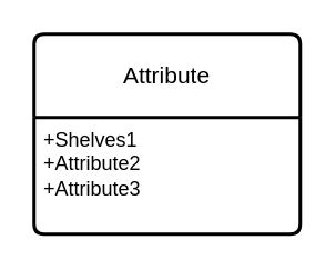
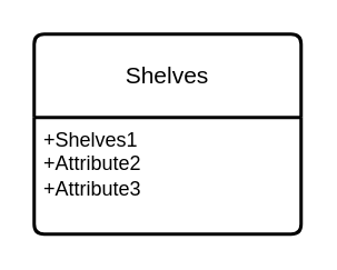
- <mxCell id="2" value="Attribute" style="swimlane;childLayout=stackLayout;horizontal=1;startSize=50;horizontalStack=0;rounded=1;fontSize=14;fontStyle=0;strokeWidth=2;resizeParent=0;resizeLast=1;shadow=0;dashed=0;align=center;arcSize=4;whiteSpace=wrap;html=1;" vertex="1" parent="1"><mxGeometry x="20" y="20" width="160" height="120" as="geometry" /></mxCell>
+ <mxCell id="2" value="Shelves" style="swimlane;childLayout=stackLayout;horizontal=1;startSize=50;horizontalStack=0;rounded=1;fontSize=14;fontStyle=0;strokeWidth=2;resizeParent=0;resizeLast=1;shadow=0;dashed=0;align=center;arcSize=4;whiteSpace=wrap;html=1;" vertex="1" parent="1"><mxGeometry x="20" y="20" width="160" height="120" as="geometry" /></mxCell>
